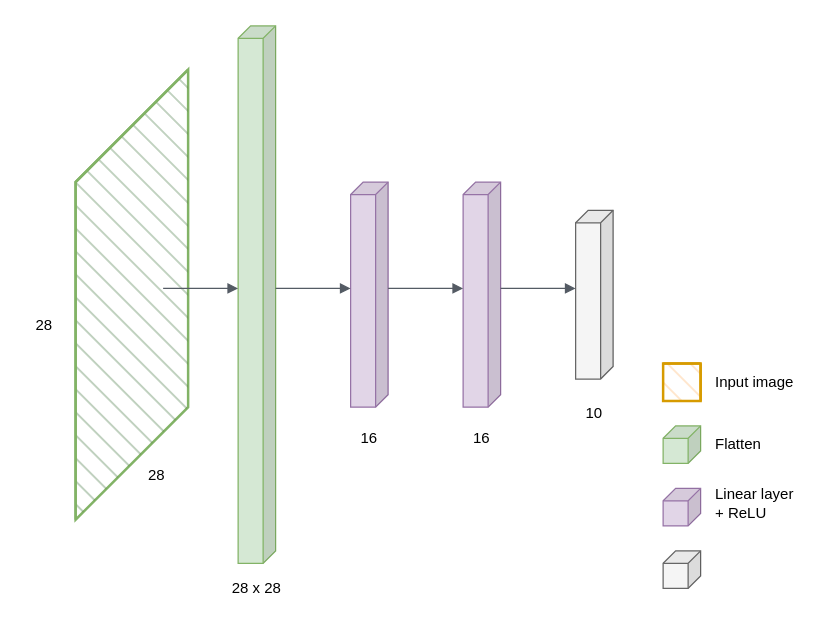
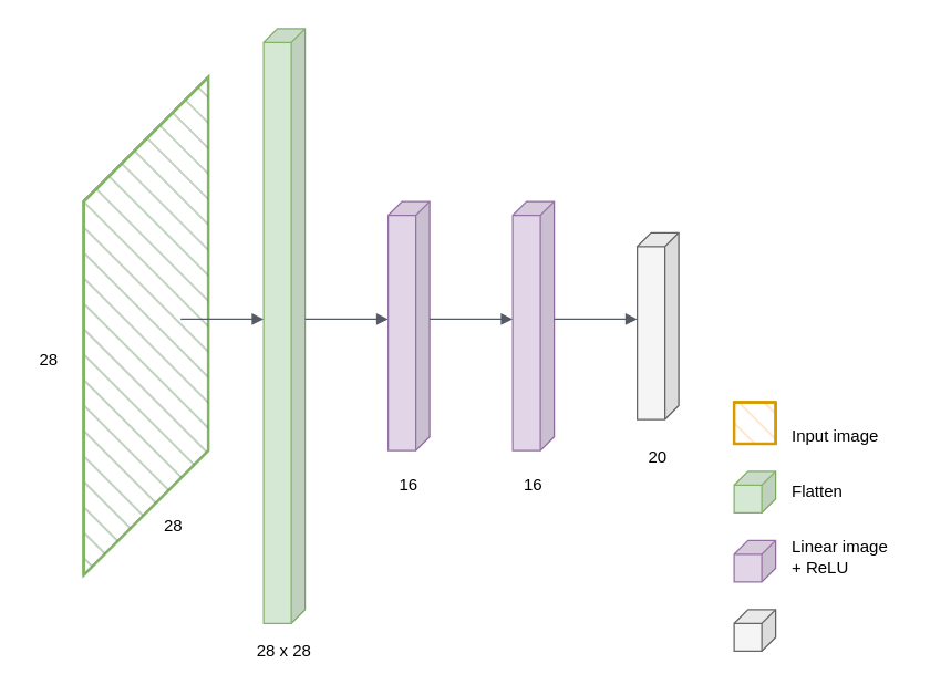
- <mxCell id="22" value="Input image" style="text;html=1;strokeColor=none;fillColor=none;align=left;verticalAlign=middle;whiteSpace=wrap;rounded=0;" vertex="1" parent="2"><mxGeometry x="550" y="270" width="70" height="30" as="geometry" /></mxCell>
+ <mxCell id="22" value="Input image" style="text;html=1;strokeColor=none;fillColor=none;align=left;verticalAlign=middle;whiteSpace=wrap;rounded=0;" vertex="1" parent="2"><mxGeometry x="550" y="280" width="70" height="30" as="geometry" /></mxCell>
- <mxCell id="17" value="10" style="text;html=1;strokeColor=none;fillColor=none;align=center;verticalAlign=middle;whiteSpace=wrap;rounded=0;" vertex="1" parent="2"><mxGeometry x="440" y="300" width="30" height="20" as="geometry" /></mxCell>
+ <mxCell id="17" value="20" style="text;html=1;strokeColor=none;fillColor=none;align=center;verticalAlign=middle;whiteSpace=wrap;rounded=0;" vertex="1" parent="2"><mxGeometry x="440" y="300" width="30" height="20" as="geometry" /></mxCell>
- <mxCell id="24" value="Linear layer&lt;br&gt;+ ReLU" style="text;html=1;strokeColor=none;fillColor=none;align=left;verticalAlign=middle;whiteSpace=wrap;rounded=0;" vertex="1" parent="2"><mxGeometry x="550" y="367" width="80" height="30" as="geometry" /></mxCell>
+ <mxCell id="24" value="Linear image&lt;br&gt;+ ReLU" style="text;html=1;strokeColor=none;fillColor=none;align=left;verticalAlign=middle;whiteSpace=wrap;rounded=0;" vertex="1" parent="2"><mxGeometry x="550" y="367" width="80" height="30" as="geometry" /></mxCell>
